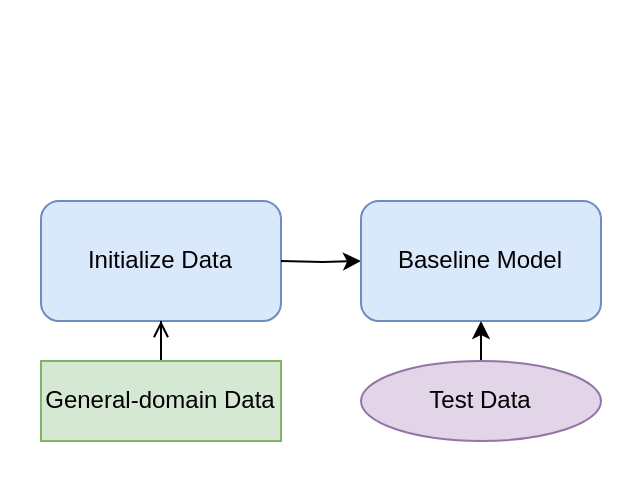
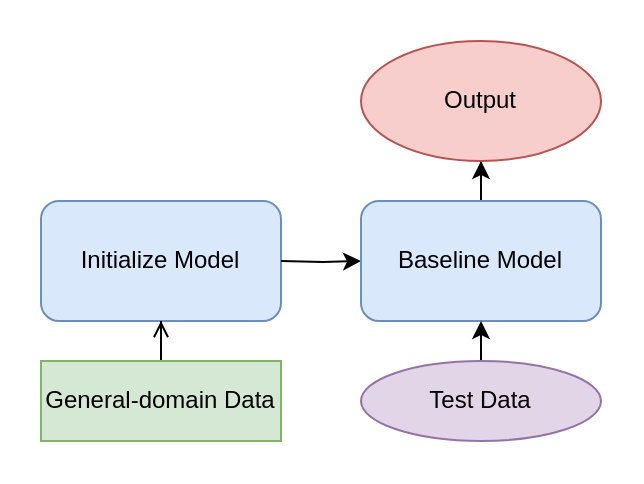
+ <mxCell id="10" value="Output" style="ellipse;whiteSpace=wrap;html=1;fillColor=#f8cecc;strokeColor=#b85450;rounded=1;" vertex="1" parent="1"><mxGeometry x="180" y="20" width="120" height="60" as="geometry" /></mxCell>
+ <mxCell id="6" value="" style="edgeStyle=orthogonalEdgeStyle;rounded=0;orthogonalLoop=1;jettySize=auto;html=1;" edge="1" parent="1" source="7" target="10"><mxGeometry relative="1" as="geometry" /></mxCell>
- <mxCell id="2" value="Initialize Data" style="rounded=1;whiteSpace=wrap;html=1;fillColor=#dae8fc;strokeColor=#6c8ebf;" vertex="1" parent="1"><mxGeometry x="20" y="100" width="120" height="60" as="geometry" /></mxCell>
+ <mxCell id="2" value="Initialize Model" style="rounded=1;whiteSpace=wrap;html=1;fillColor=#dae8fc;strokeColor=#6c8ebf;" vertex="1" parent="1"><mxGeometry x="20" y="100" width="120" height="60" as="geometry" /></mxCell>
